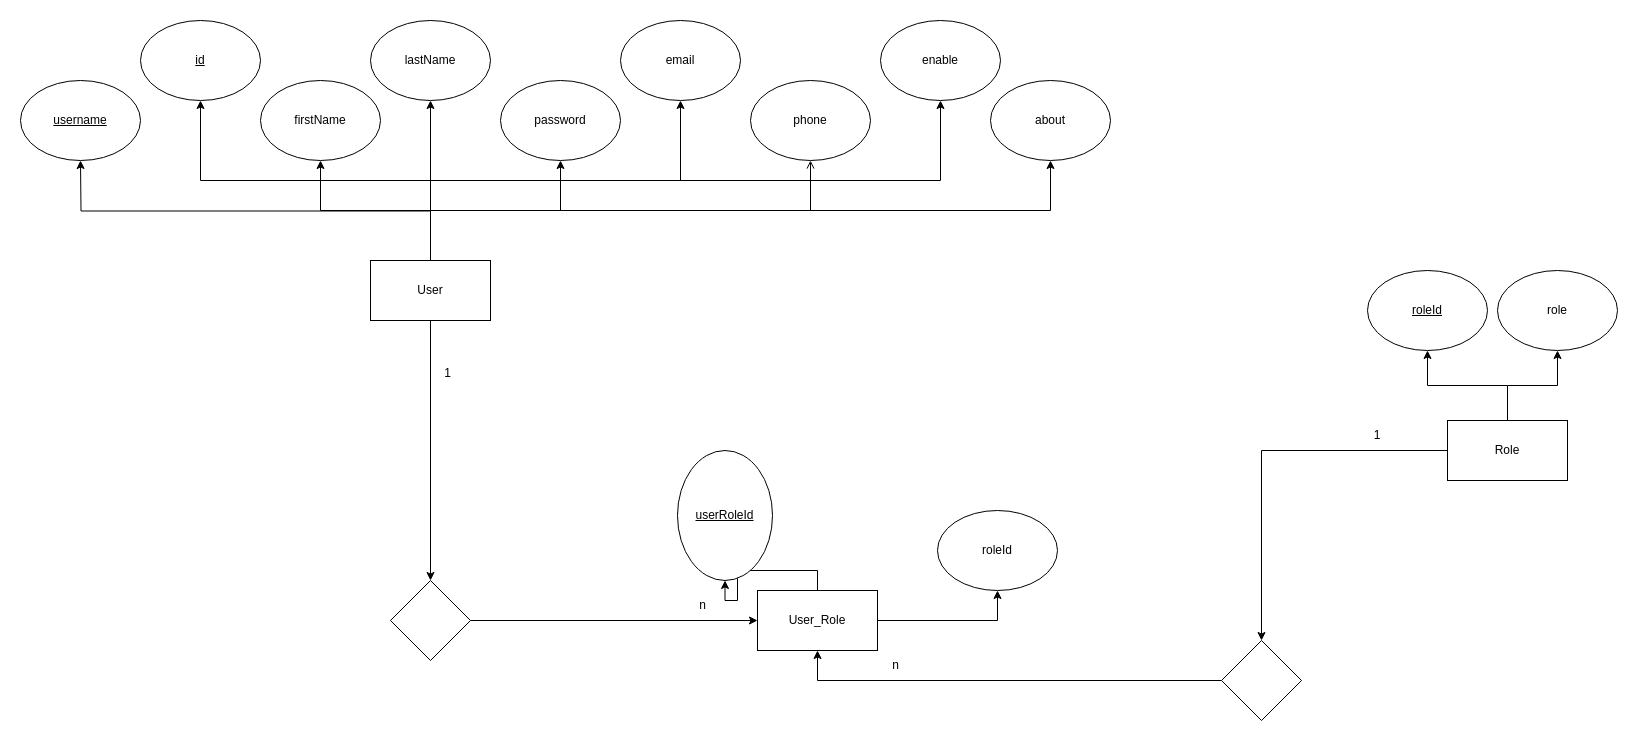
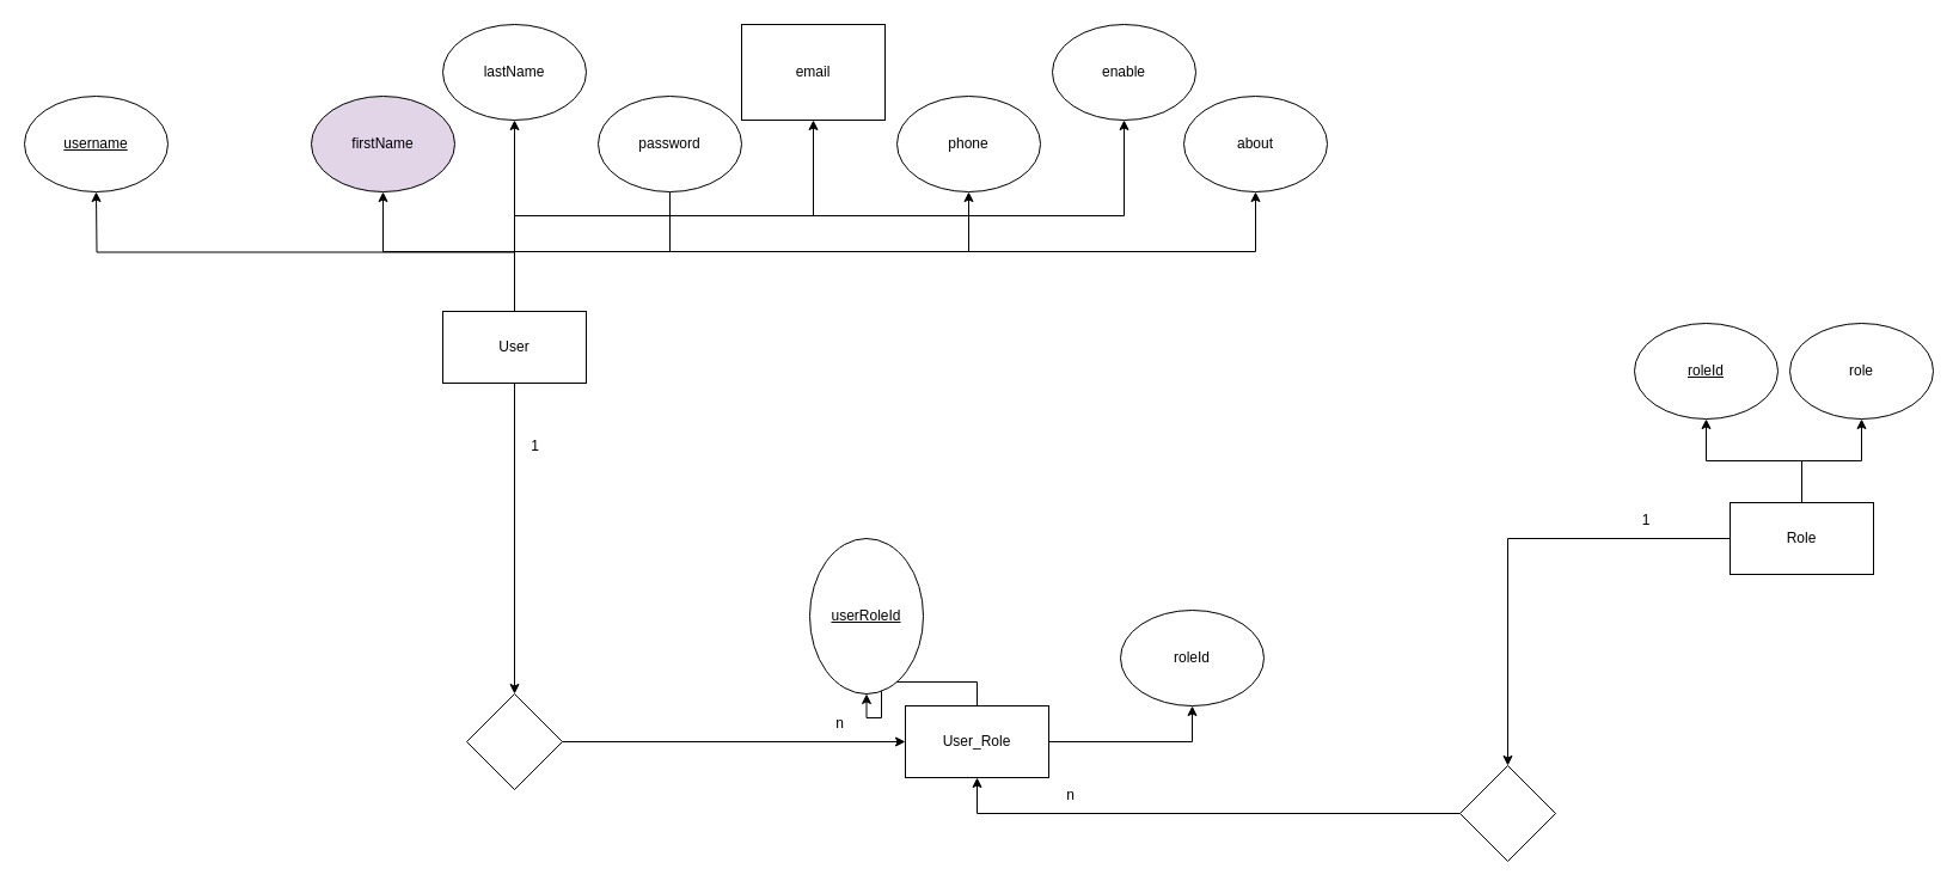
- <mxCell id="13" value="&lt;u&gt;id&lt;/u&gt;" style="ellipse;whiteSpace=wrap;html=1;" vertex="1" parent="1"><mxGeometry x="140" y="20" width="120" height="80" as="geometry" /></mxCell>
- <mxCell id="17" value="email" style="ellipse;whiteSpace=wrap;html=1;" vertex="1" parent="1"><mxGeometry x="620" y="20" width="120" height="80" as="geometry" /></mxCell>
+ <mxCell id="17" value="email" style="whiteSpace=wrap;html=1;rounded=0;" vertex="1" parent="1"><mxGeometry x="620" y="20" width="120" height="80" as="geometry" /></mxCell>
- <mxCell id="14" value="firstName" style="ellipse;whiteSpace=wrap;html=1;" vertex="1" parent="1"><mxGeometry x="260" y="80" width="120" height="80" as="geometry" /></mxCell>
+ <mxCell id="14" value="firstName" style="ellipse;whiteSpace=wrap;html=1;fillColor=#e1d5e7;" vertex="1" parent="1"><mxGeometry x="260" y="80" width="120" height="80" as="geometry" /></mxCell>
- <mxCell id="7" style="edgeStyle=orthogonalEdgeStyle;rounded=0;orthogonalLoop=1;jettySize=auto;html=1;exitX=0.5;exitY=0;exitDx=0;exitDy=0;endArrow=open;" edge="1" parent="1" source="12" target="19"><mxGeometry relative="1" as="geometry" /></mxCell>
+ <mxCell id="7" style="edgeStyle=orthogonalEdgeStyle;rounded=0;orthogonalLoop=1;jettySize=auto;html=1;exitX=0.5;exitY=0;exitDx=0;exitDy=0;" edge="1" parent="1" source="12" target="19"><mxGeometry relative="1" as="geometry" /></mxCell>
- <mxCell id="5" style="edgeStyle=orthogonalEdgeStyle;rounded=0;orthogonalLoop=1;jettySize=auto;html=1;exitX=0.5;exitY=0;exitDx=0;exitDy=0;entryX=0.5;entryY=1;entryDx=0;entryDy=0;" edge="1" parent="1" source="12" target="16"><mxGeometry relative="1" as="geometry" /></mxCell>
+ <mxCell id="5" style="edgeStyle=orthogonalEdgeStyle;rounded=0;orthogonalLoop=1;jettySize=auto;html=1;exitX=0.5;exitY=0;exitDx=0;exitDy=0;entryX=0.5;entryY=1;entryDx=0;entryDy=0;endArrow=none;" edge="1" parent="1" source="12" target="16"><mxGeometry relative="1" as="geometry" /></mxCell>
- <mxCell id="2" style="edgeStyle=orthogonalEdgeStyle;rounded=0;orthogonalLoop=1;jettySize=auto;html=1;exitX=0.5;exitY=0;exitDx=0;exitDy=0;entryX=0.5;entryY=1;entryDx=0;entryDy=0;" edge="1" parent="1" source="12" target="13"><mxGeometry relative="1" as="geometry" /></mxCell>
